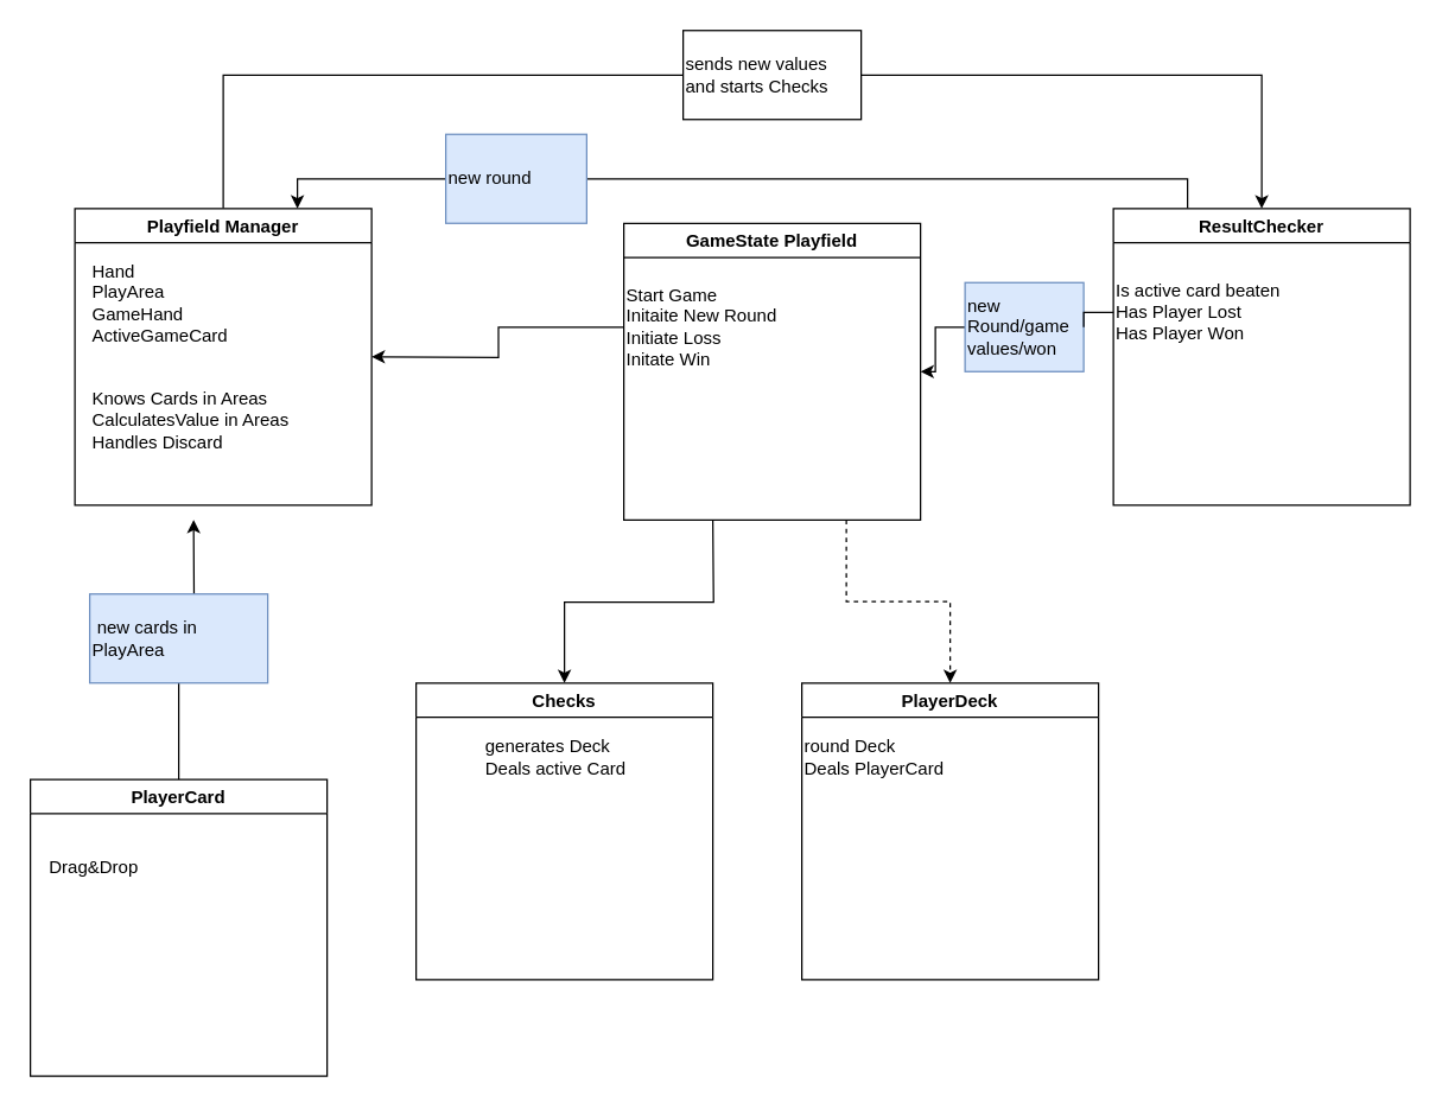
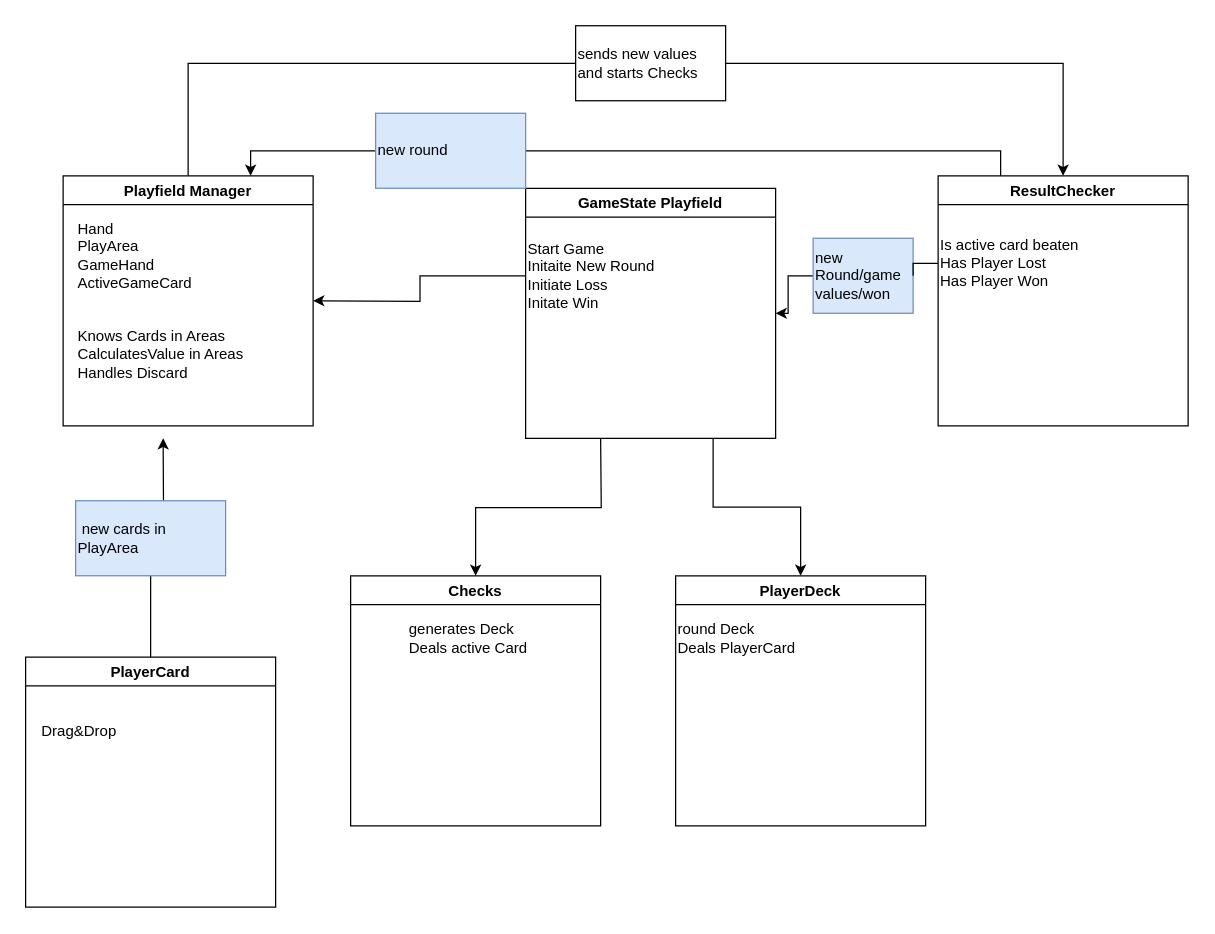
- <mxCell id="23" value="new round" style="rounded=0;whiteSpace=wrap;html=1;align=left;fillColor=#dae8fc;strokeColor=#6c8ebf;" vertex="1" parent="1"><mxGeometry x="300" y="90" width="95" height="60" as="geometry" /></mxCell>
+ <mxCell id="23" value="new round" style="rounded=0;whiteSpace=wrap;html=1;align=left;fillColor=#dae8fc;strokeColor=#6c8ebf;" vertex="1" parent="1"><mxGeometry x="300" y="90" width="120" height="60" as="geometry" /></mxCell>
- <mxCell id="6" style="edgeStyle=orthogonalEdgeStyle;rounded=0;orthogonalLoop=1;jettySize=auto;html=1;exitX=0.75;exitY=1;exitDx=0;exitDy=0;entryX=0.5;entryY=0;entryDx=0;entryDy=0;dashed=1;" edge="1" parent="1" source="7" target="10"><mxGeometry relative="1" as="geometry" /></mxCell>
+ <mxCell id="6" style="edgeStyle=orthogonalEdgeStyle;rounded=0;orthogonalLoop=1;jettySize=auto;html=1;exitX=0.75;exitY=1;exitDx=0;exitDy=0;entryX=0.5;entryY=0;entryDx=0;entryDy=0;" edge="1" parent="1" source="7" target="10"><mxGeometry relative="1" as="geometry" /></mxCell>
